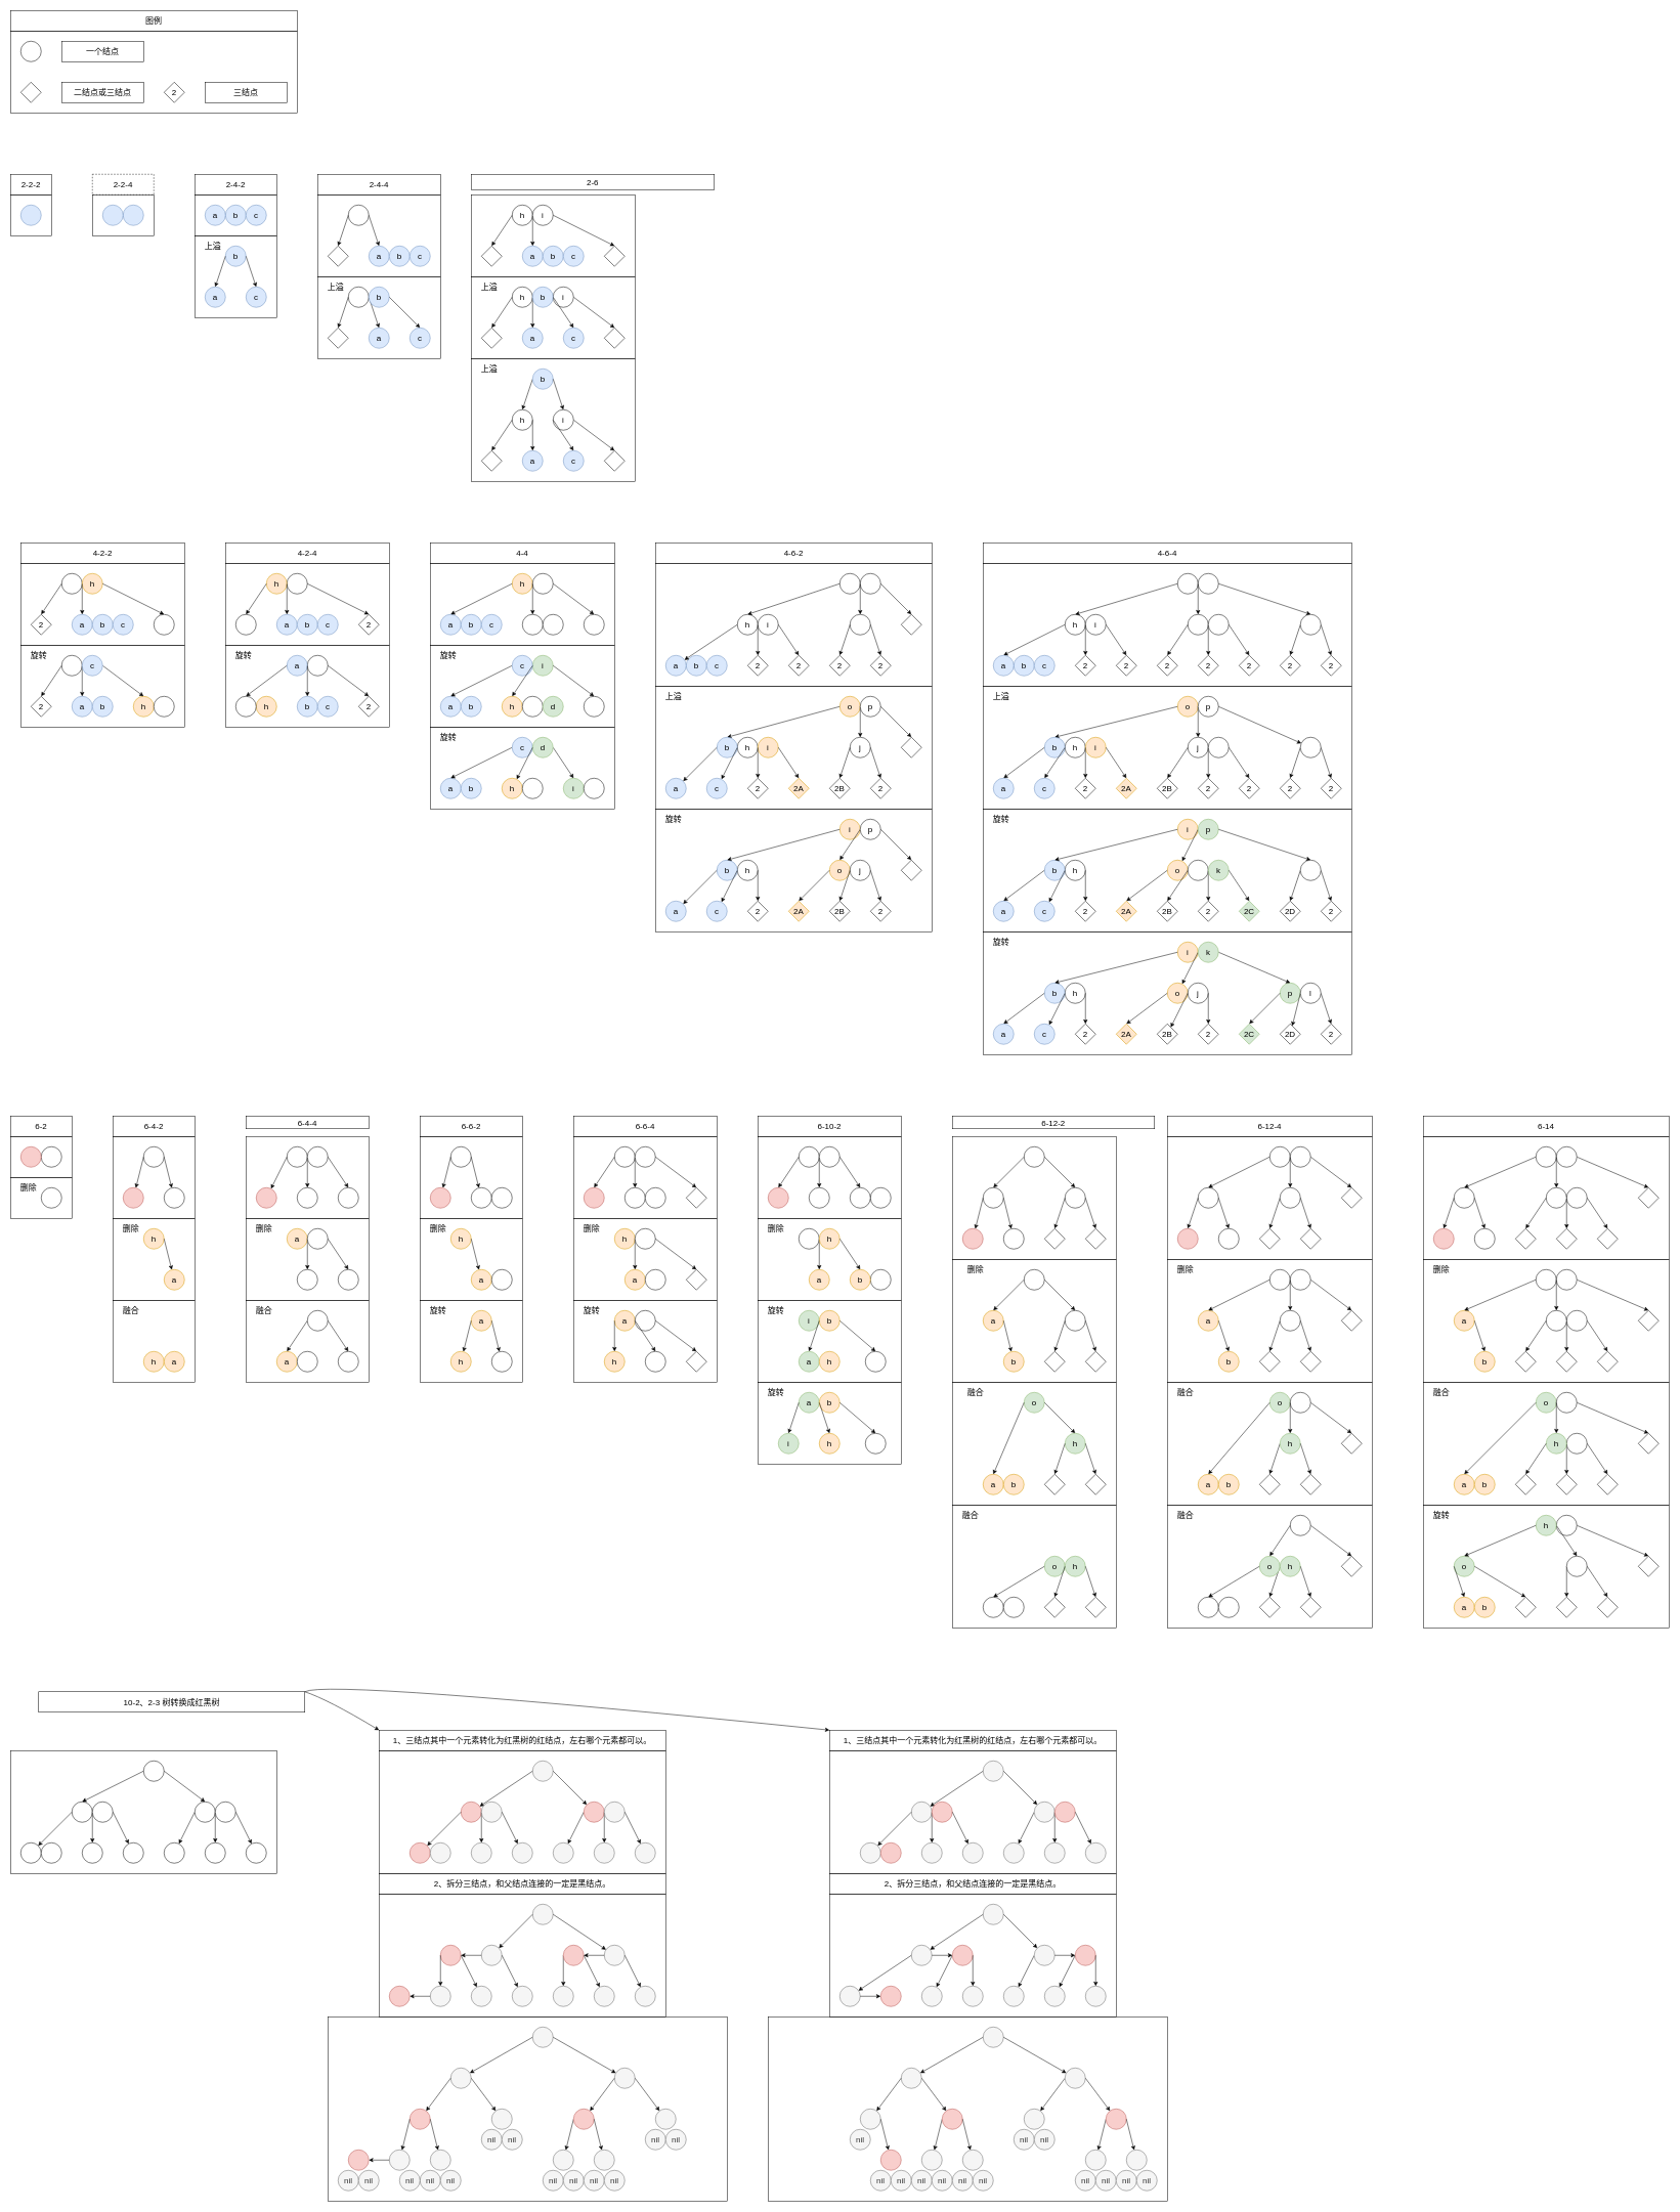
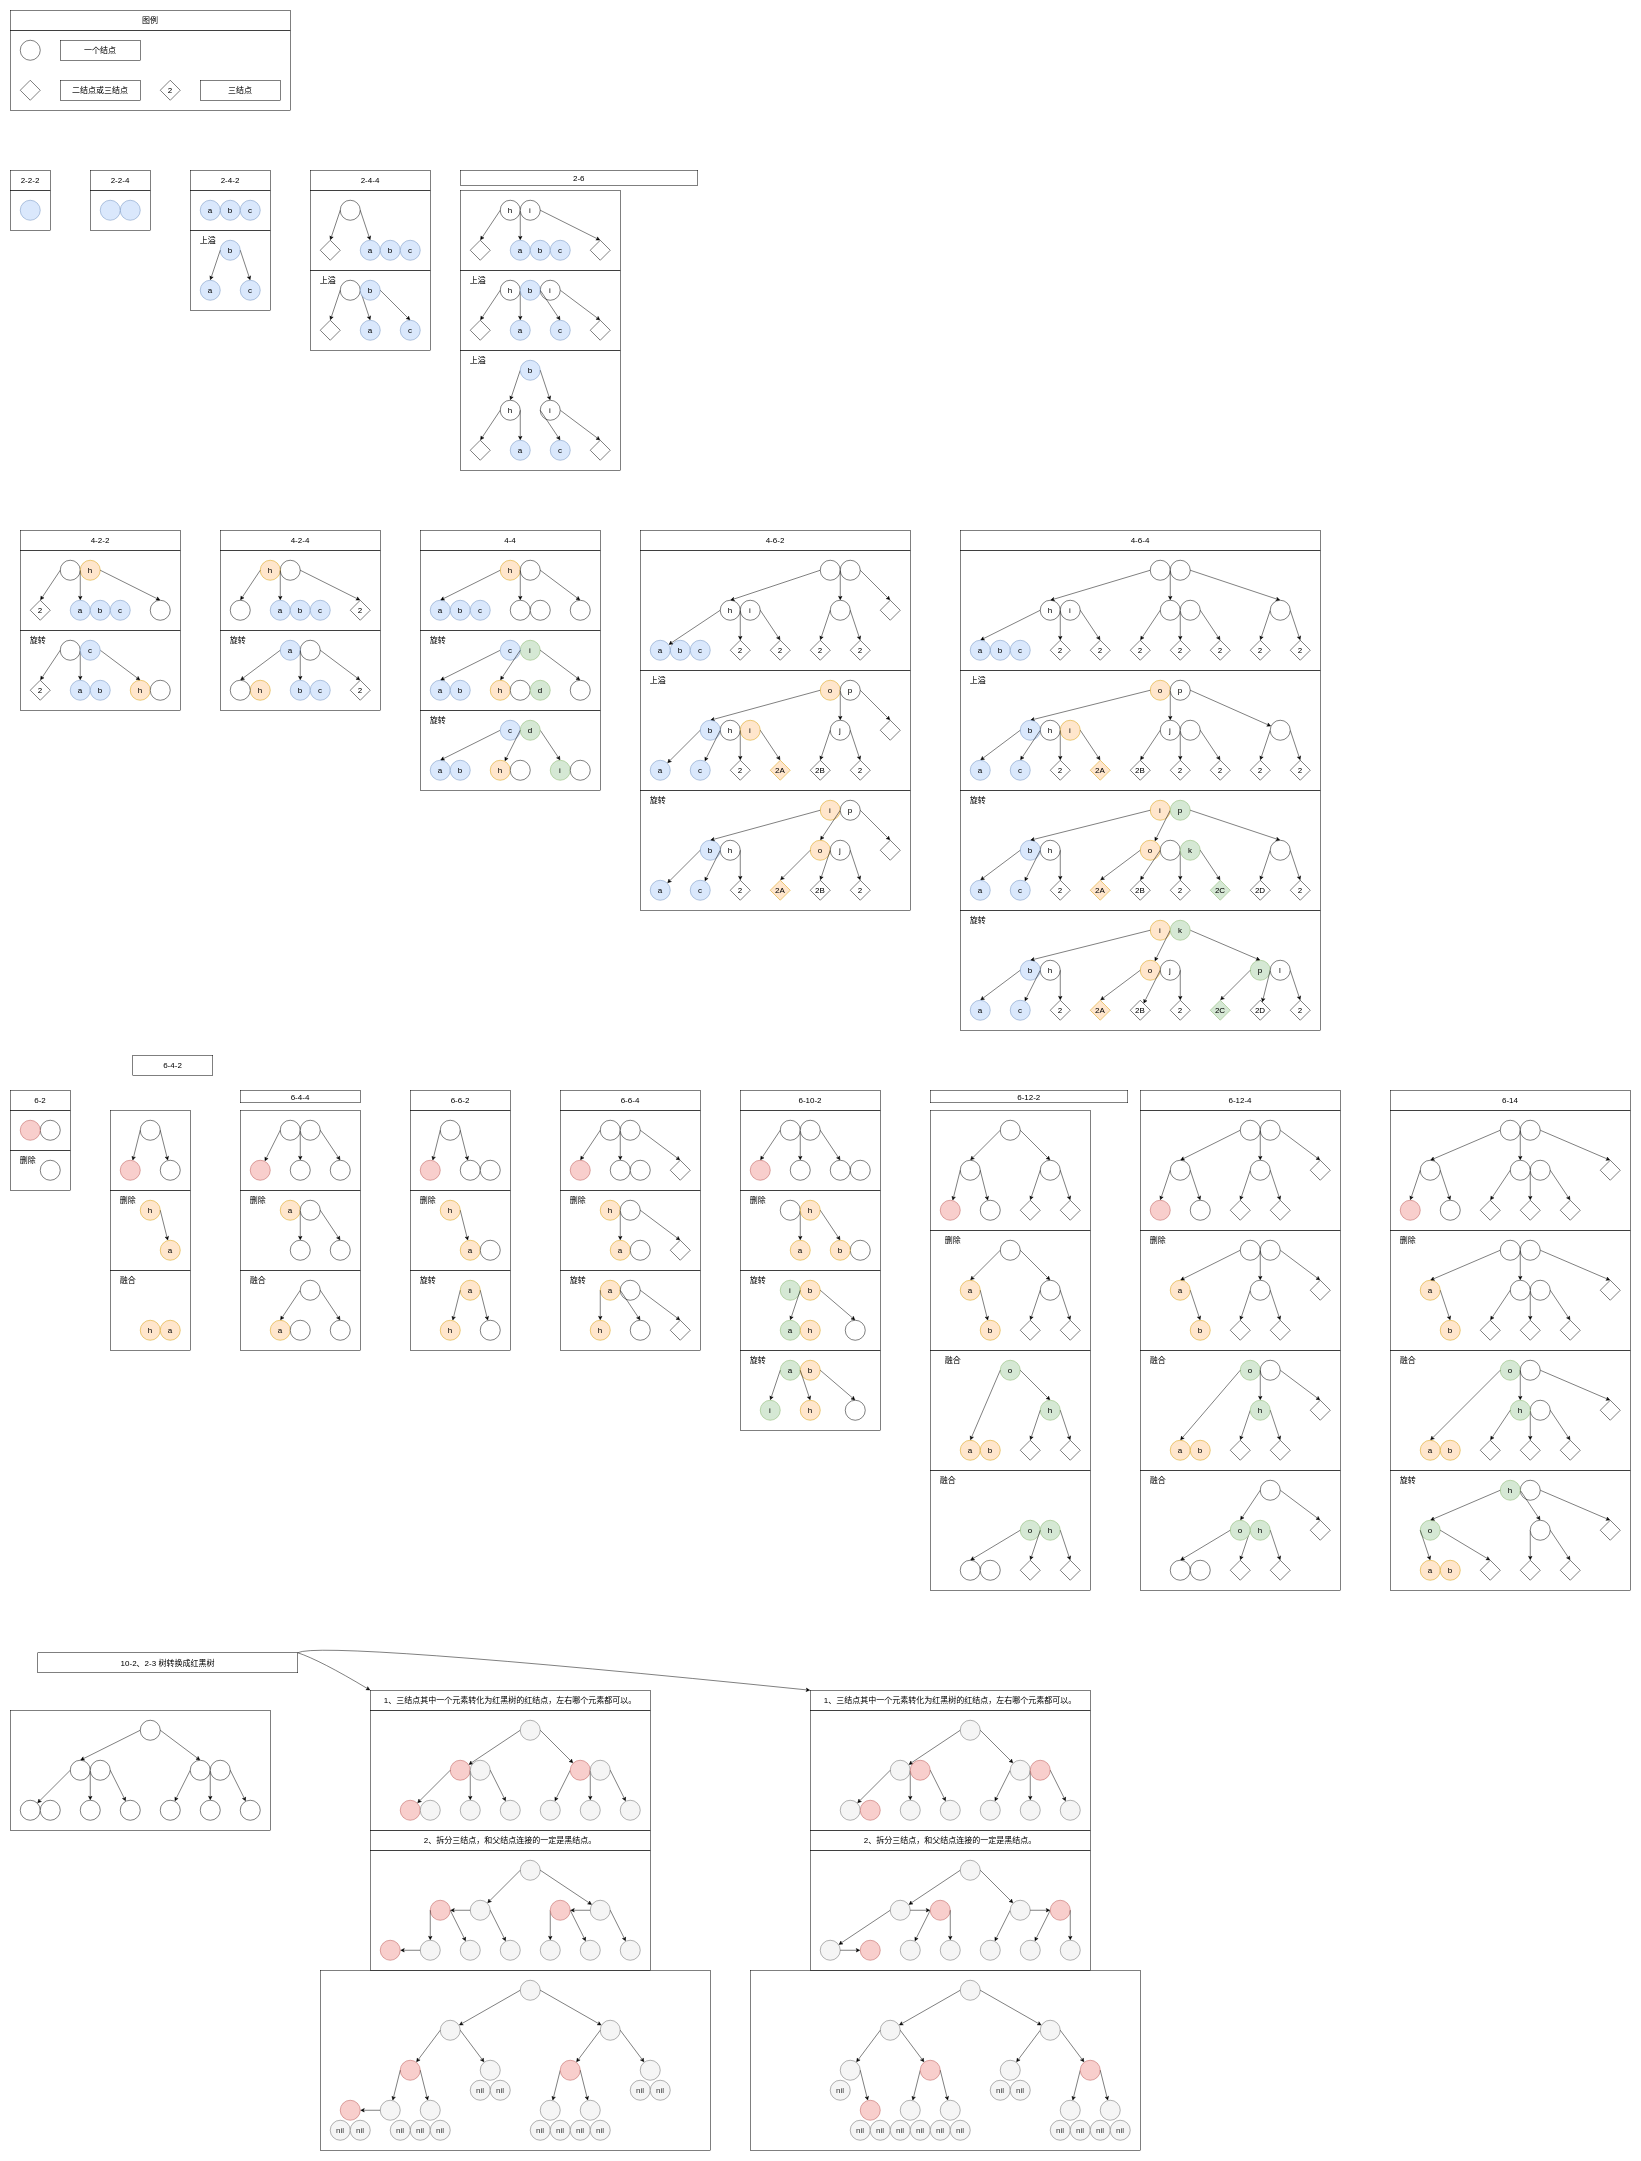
- <mxCell id="395" value="2-2-4" style="rounded=0;whiteSpace=wrap;html=1;fillColor=none;container=0;fontSize=16;dashed=1;" parent="1" vertex="1"><mxGeometry x="180" y="340" width="120" height="40" as="geometry" /></mxCell>
+ <mxCell id="395" value="2-2-4" style="rounded=0;whiteSpace=wrap;html=1;fillColor=none;container=0;fontSize=16;" parent="1" vertex="1"><mxGeometry x="180" y="340" width="120" height="40" as="geometry" /></mxCell>
- <mxCell id="621" value="6-4-2" style="rounded=0;whiteSpace=wrap;html=1;fontSize=16;fillColor=none;" parent="1" vertex="1"><mxGeometry x="220" y="2180" width="160" height="40" as="geometry" /></mxCell>
+ <mxCell id="621" value="6-4-2" style="rounded=0;whiteSpace=wrap;html=1;fontSize=16;fillColor=none;" parent="1" vertex="1"><mxGeometry x="265" y="2110" width="160" height="40" as="geometry" /></mxCell>
